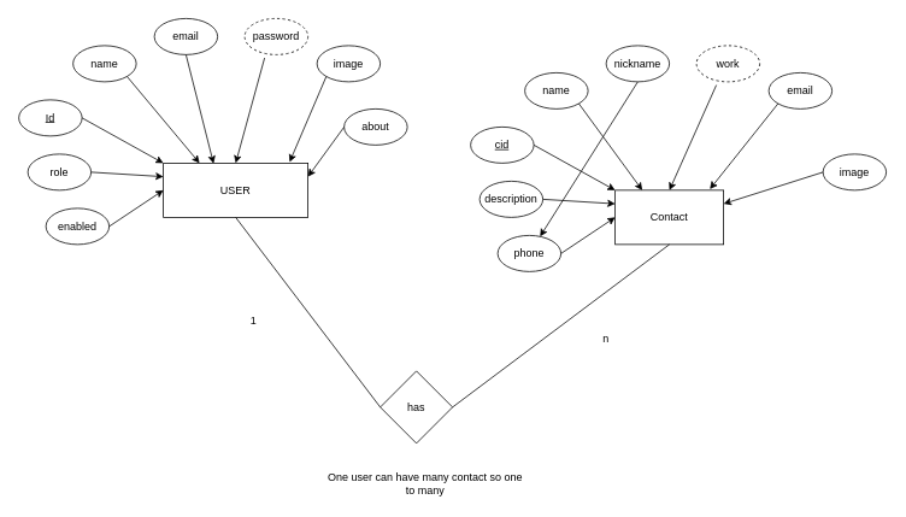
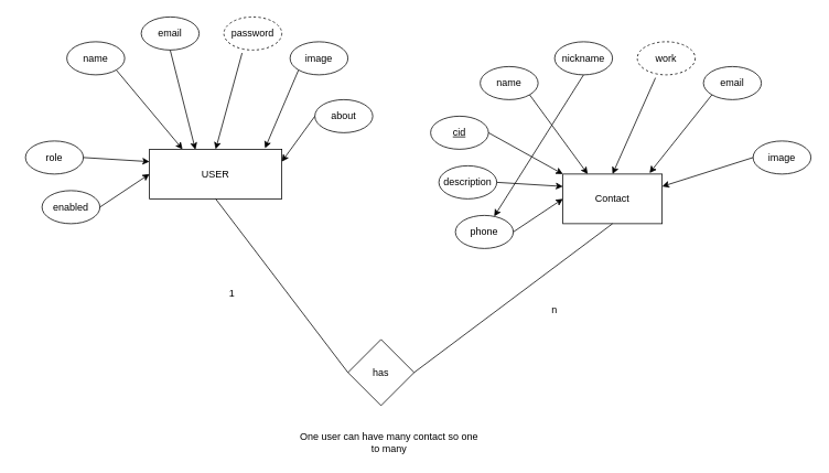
- <mxCell id="3" value="&lt;u&gt;Id&lt;/u&gt;" style="ellipse;whiteSpace=wrap;html=1;" vertex="1" parent="1"><mxGeometry x="20" y="110" width="70" height="40" as="geometry" /></mxCell>
- <mxCell id="13" value="" style="endArrow=classic;html=1;rounded=0;exitX=1;exitY=0.5;exitDx=0;exitDy=0;entryX=0;entryY=0;entryDx=0;entryDy=0;" edge="1" parent="1" source="3" target="2"><mxGeometry width="50" height="50" relative="1" as="geometry"><mxPoint x="140" y="270" as="sourcePoint" /><mxPoint x="200" y="230" as="targetPoint" /></mxGeometry></mxCell>
